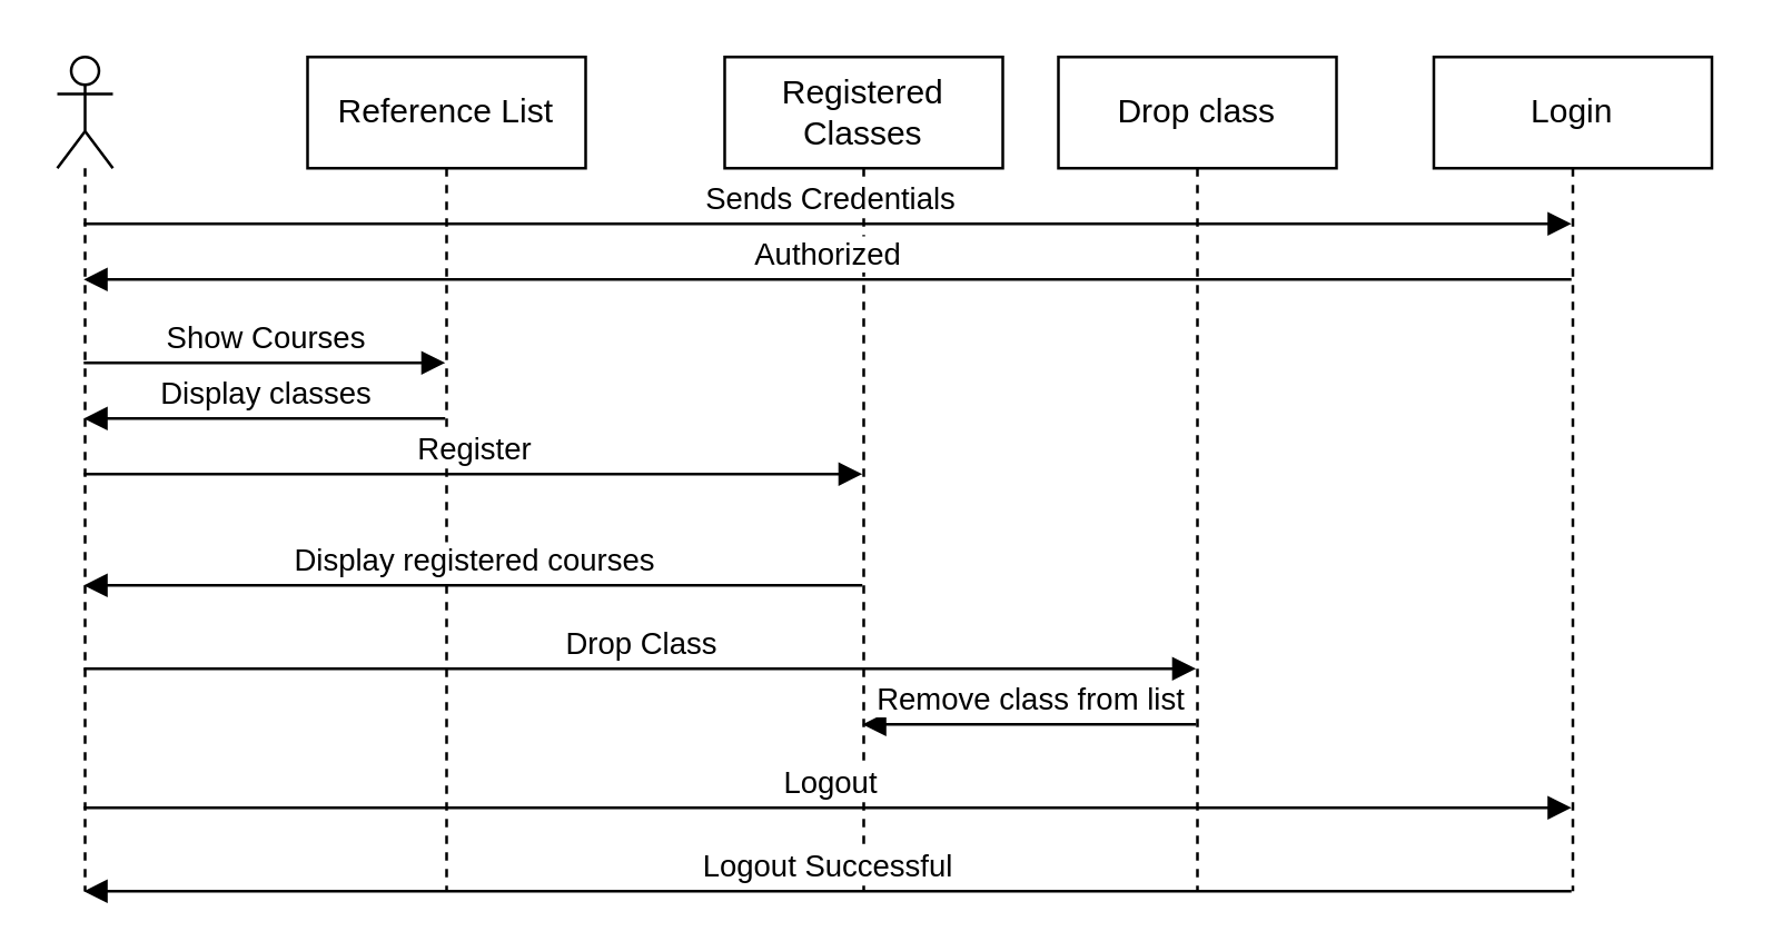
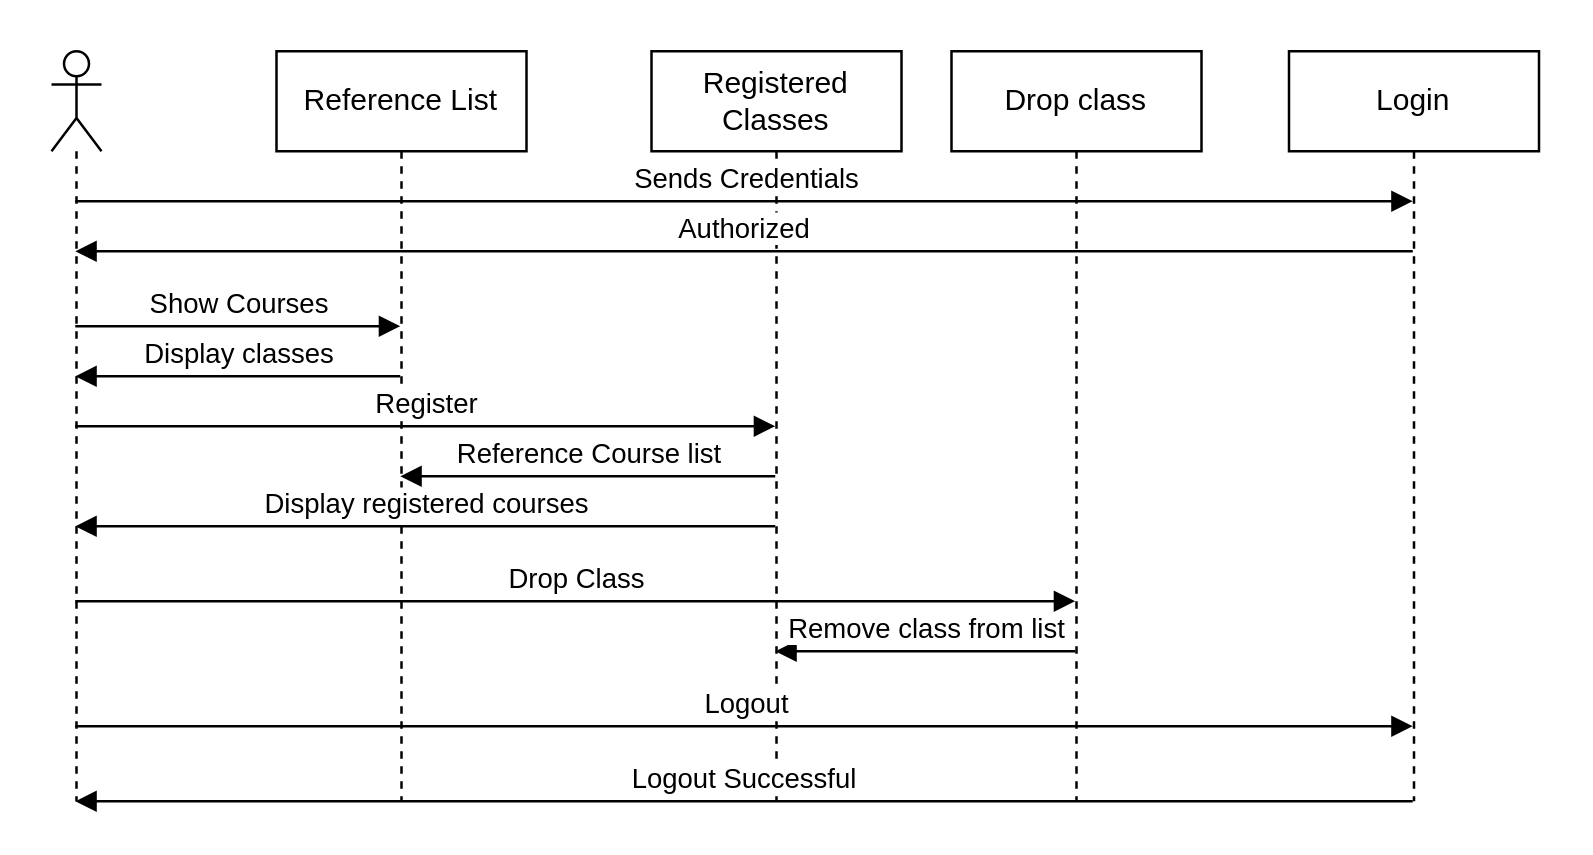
+ <mxCell id="16" value="Reference Course list" style="html=1;verticalAlign=bottom;endArrow=block;" edge="1" parent="1" source="4" target="3"><mxGeometry width="80" relative="1" as="geometry"><mxPoint x="20" y="350" as="sourcePoint" /><mxPoint x="100" y="350" as="targetPoint" /><Array as="points"><mxPoint x="260" y="190" /></Array></mxGeometry></mxCell>
